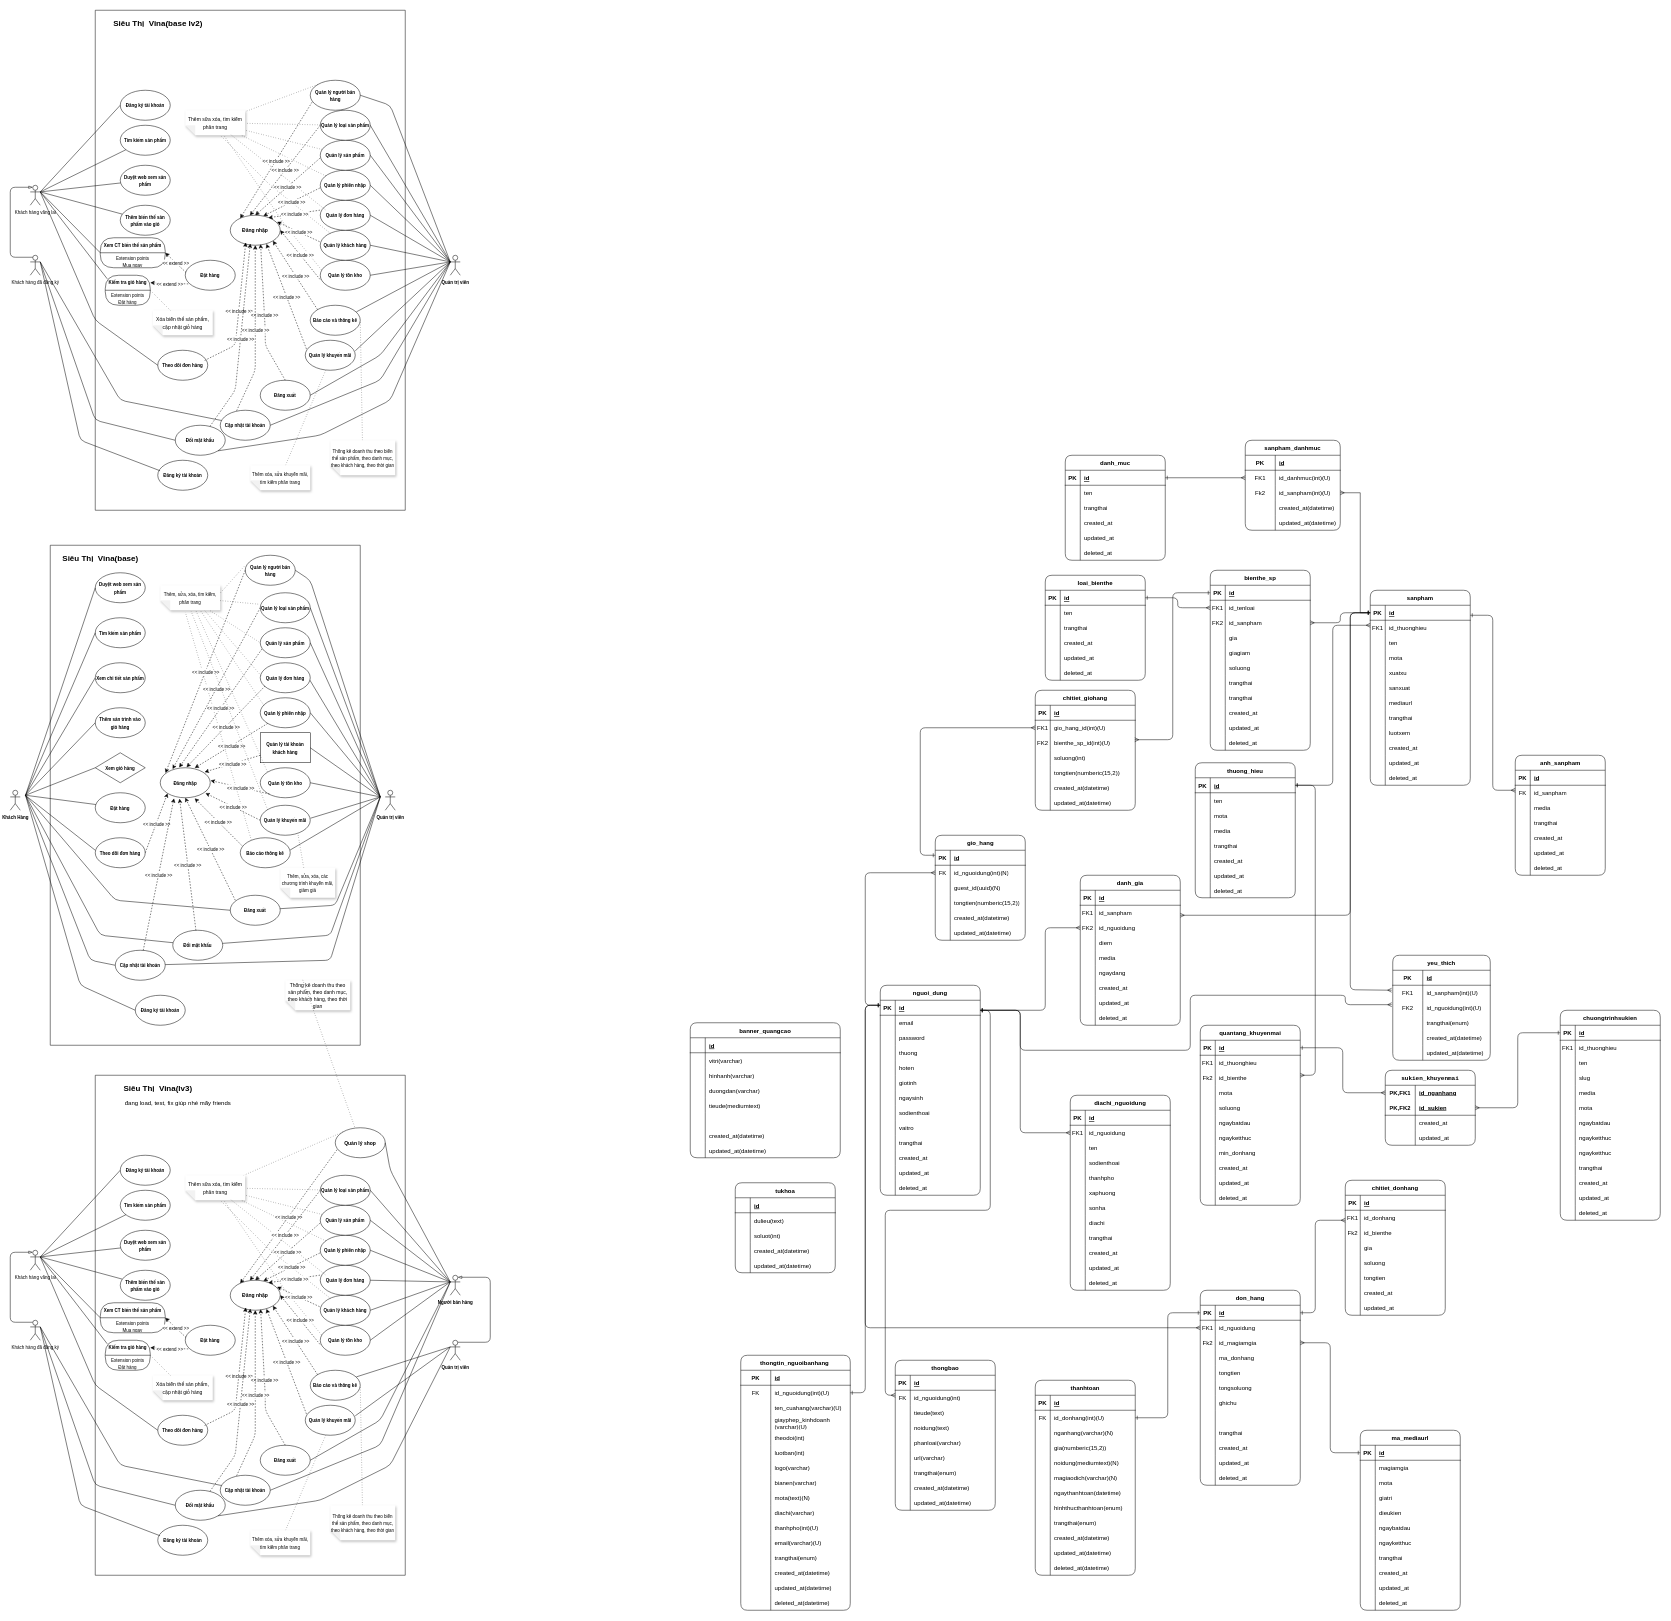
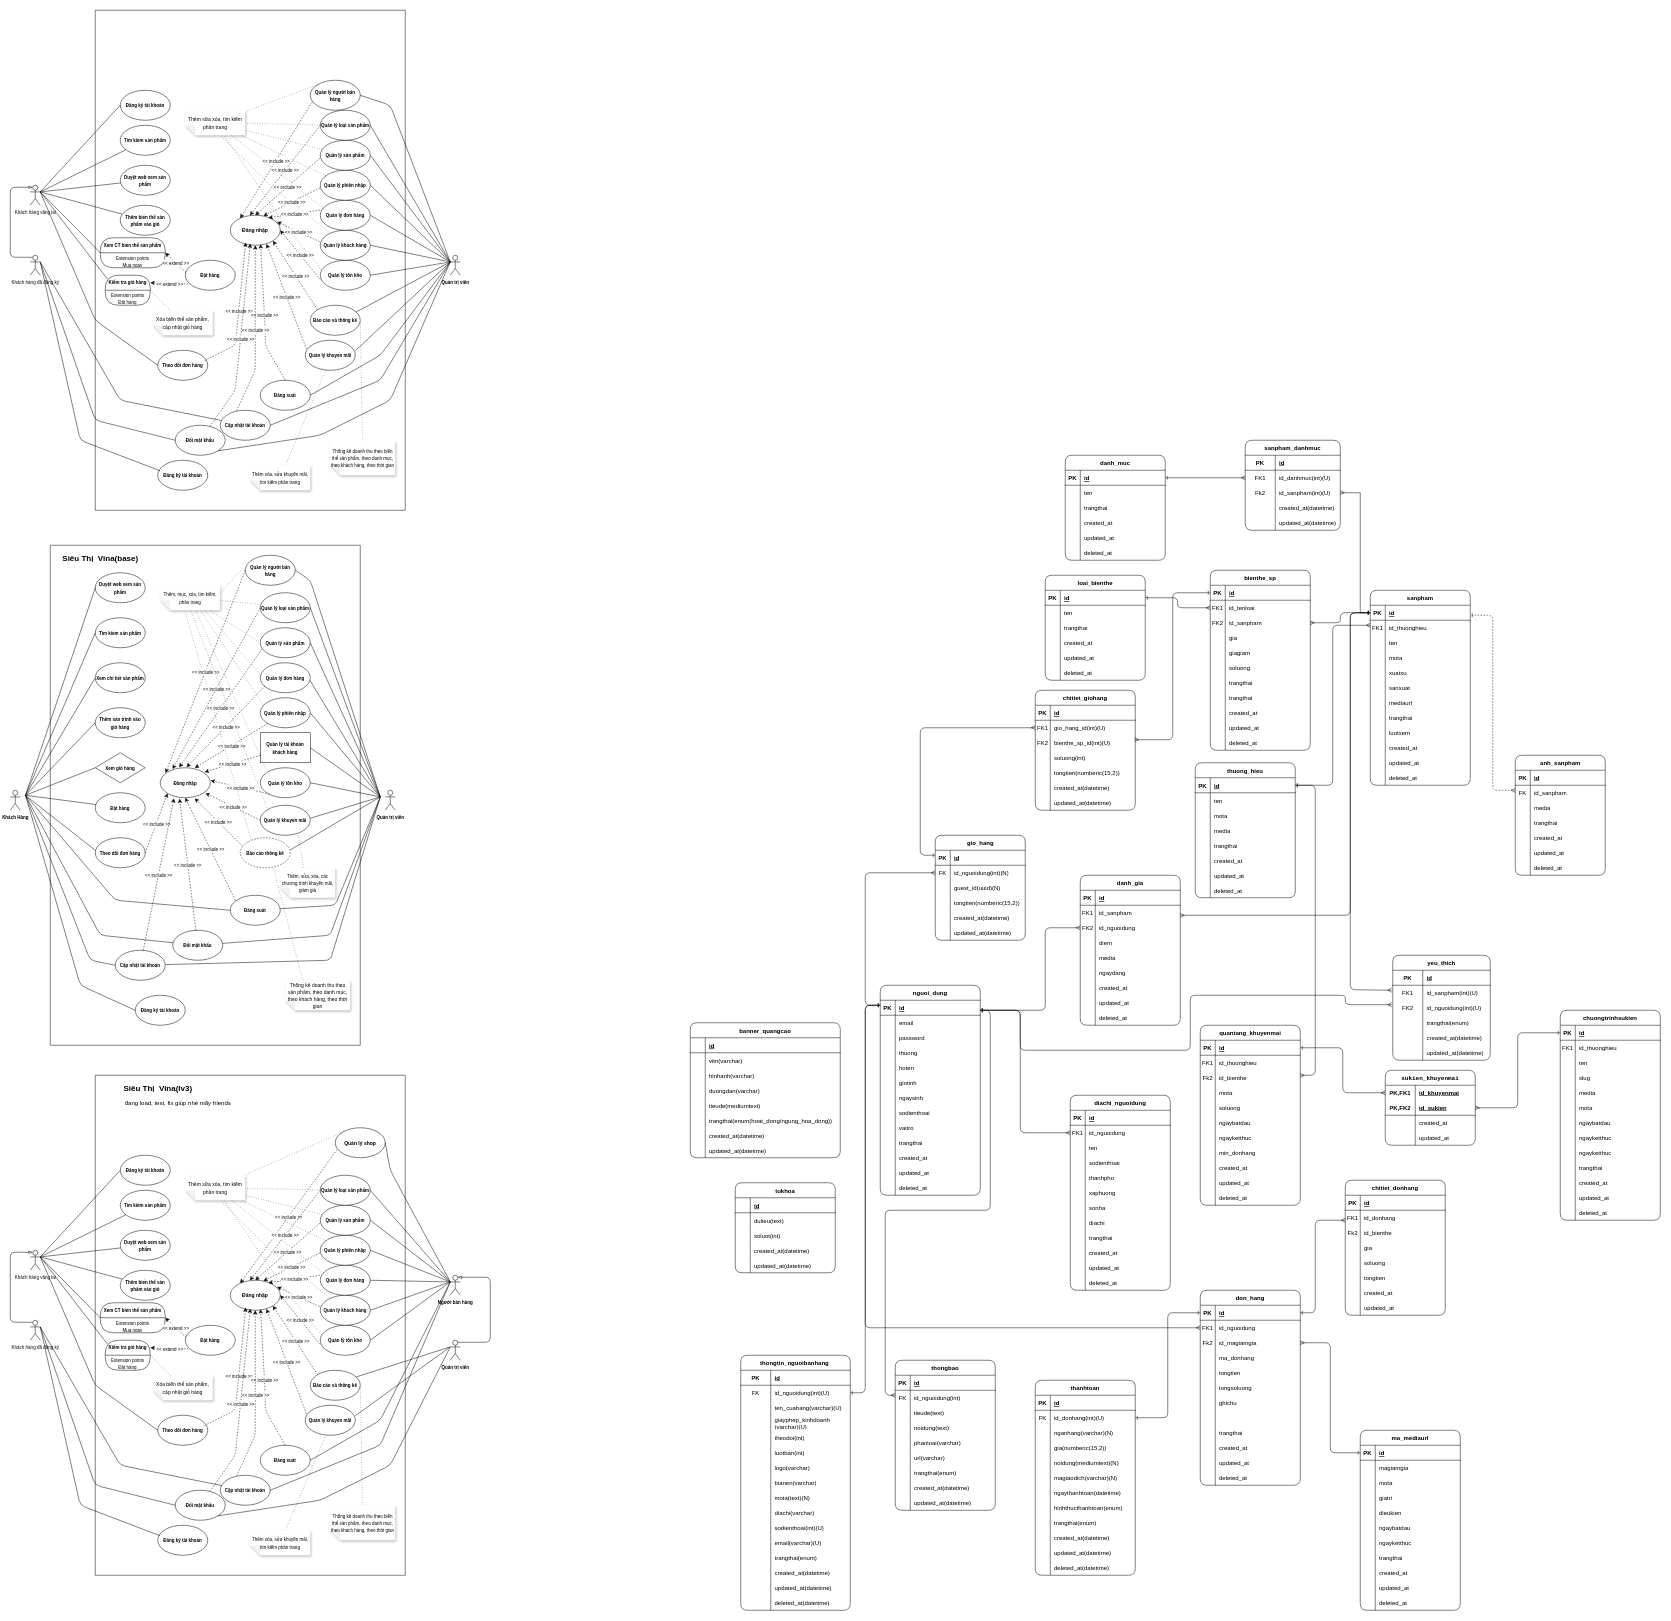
- <mxCell id="879" value="&lt;font style=&quot;font-size: 16px;&quot;&gt;&lt;b&gt;Siêu Thị&amp;nbsp; Vina(base lv2)&lt;/b&gt;&lt;/font&gt;" style="text;html=1;align=center;verticalAlign=middle;resizable=0;points=[];autosize=1;strokeColor=none;fillColor=none;rounded=1;" vertex="1" parent="878"><mxGeometry x="25" y="10" width="200" height="30" as="geometry" /></mxCell>
- <mxCell id="745" value="&lt;font style=&quot;font-size: 9px;&quot;&gt;Thêm, sửa, xóa, tìm kiếm,&lt;/font&gt;&lt;div&gt;&lt;font style=&quot;font-size: 9px;&quot;&gt;phân trang&lt;/font&gt;&lt;/div&gt;" style="shape=note;whiteSpace=wrap;html=1;backgroundOutline=1;fontColor=#000000;darkOpacity=0.05;fillColor=#FFFFFF;strokeColor=none;fillStyle=solid;direction=west;gradientDirection=north;gradientColor=#FFFFFF;shadow=1;size=20;pointerEvents=1;rounded=1;" vertex="1" parent="698"><mxGeometry x="220" y="80" width="120" height="50" as="geometry" /></mxCell>
+ <mxCell id="745" value="&lt;font style=&quot;font-size: 9px;&quot;&gt;Thêm, mục, xóa, tìm kiếm,&lt;/font&gt;&lt;div&gt;&lt;font style=&quot;font-size: 9px;&quot;&gt;phân trang&lt;/font&gt;&lt;/div&gt;" style="shape=note;whiteSpace=wrap;html=1;backgroundOutline=1;fontColor=#000000;darkOpacity=0.05;fillColor=#FFFFFF;strokeColor=none;fillStyle=solid;direction=west;gradientDirection=north;gradientColor=#FFFFFF;shadow=1;size=20;pointerEvents=1;rounded=1;" vertex="1" parent="698"><mxGeometry x="220" y="80" width="120" height="50" as="geometry" /></mxCell>
- <mxCell id="365" style="edgeStyle=orthogonalEdgeStyle;rounded=1;orthogonalLoop=1;jettySize=auto;html=1;startArrow=ERmany;startFill=0;endArrow=ERone;endFill=0;" edge="1" parent="1" source="366" target="63"><mxGeometry relative="1" as="geometry"><Array as="points"><mxPoint x="2985" y="1580" /><mxPoint x="2985" y="1230" /></Array></mxGeometry></mxCell>
+ <mxCell id="365" style="edgeStyle=orthogonalEdgeStyle;rounded=1;orthogonalLoop=1;jettySize=auto;html=1;startArrow=ERmany;startFill=0;endArrow=ERone;endFill=0;dashed=1;" edge="1" parent="1" source="366" target="63"><mxGeometry relative="1" as="geometry"><Array as="points"><mxPoint x="2985" y="1580" /><mxPoint x="2985" y="1230" /></Array></mxGeometry></mxCell>
- <mxCell id="728" value="&lt;font style=&quot;font-size: 9px;&quot;&gt;&lt;b&gt;Báo cáo thông kê&lt;/b&gt;&lt;/font&gt;" style="ellipse;whiteSpace=wrap;html=1;rounded=1;" vertex="1" parent="698"><mxGeometry x="380" y="585" width="100" height="60" as="geometry" /></mxCell>
+ <mxCell id="728" value="&lt;font style=&quot;font-size: 9px;&quot;&gt;&lt;b&gt;Báo cáo thông kê&lt;/b&gt;&lt;/font&gt;" style="ellipse;whiteSpace=wrap;html=1;rounded=1;dashed=1;" vertex="1" parent="698"><mxGeometry x="380" y="585" width="100" height="60" as="geometry" /></mxCell>
- <mxCell id="758" style="rounded=1;orthogonalLoop=1;jettySize=auto;html=1;dashed=1;dashPattern=1 4;endArrow=none;endFill=0;exitX=0.731;exitY=1.011;exitDx=0;exitDy=0;exitPerimeter=0;" edge="1" parent="698" source="753" target="908"><mxGeometry relative="1" as="geometry"><mxPoint x="792" y="1086" as="sourcePoint" /><mxPoint x="660" y="630" as="targetPoint" /></mxGeometry></mxCell>
+ <mxCell id="758" style="rounded=1;orthogonalLoop=1;jettySize=auto;html=1;dashed=1;dashPattern=1 4;endArrow=none;endFill=0;entryX=0.661;entryY=1.005;entryDx=0;entryDy=0;entryPerimeter=0;exitX=0.731;exitY=1.011;exitDx=0;exitDy=0;exitPerimeter=0;" edge="1" parent="698" source="753" target="728"><mxGeometry relative="1" as="geometry"><mxPoint x="792" y="1086" as="sourcePoint" /><mxPoint x="660" y="630" as="targetPoint" /></mxGeometry></mxCell>
- <mxCell id="270" value="id_nganhang" style="shape=partialRectangle;connectable=0;fillColor=none;top=0;left=0;bottom=0;right=0;align=left;spacingLeft=6;fontStyle=5;overflow=hidden;html=1;whiteSpace=wrap;rounded=1;" vertex="1" parent="268"><mxGeometry x="60" width="120" height="30" as="geometry"><mxRectangle width="120" height="30" as="alternateBounds" /></mxGeometry></mxCell>
+ <mxCell id="270" value="id_khuyenmai" style="shape=partialRectangle;connectable=0;fillColor=none;top=0;left=0;bottom=0;right=0;align=left;spacingLeft=6;fontStyle=5;overflow=hidden;html=1;whiteSpace=wrap;rounded=1;" vertex="1" parent="268"><mxGeometry x="60" width="120" height="30" as="geometry"><mxRectangle width="120" height="30" as="alternateBounds" /></mxGeometry></mxCell>
+ <mxCell id="690" value="trangthai(enum(hoat_dong/ngung_hoa_dong))" style="shape=partialRectangle;overflow=hidden;connectable=0;fillColor=none;top=0;left=0;bottom=0;right=0;align=left;spacingLeft=6;rounded=1;" vertex="1" parent="688"><mxGeometry x="30" width="270" height="30" as="geometry"><mxRectangle width="270" height="30" as="alternateBounds" /></mxGeometry></mxCell>
- <mxCell id="611" value="&lt;span style=&quot;text-wrap-mode: nowrap;&quot;&gt;thanhpho(int)(&lt;/span&gt;&lt;span style=&quot;text-align: center;&quot;&gt;U&lt;/span&gt;&lt;span style=&quot;text-wrap-mode: nowrap;&quot;&gt;)&lt;/span&gt;" style="shape=partialRectangle;connectable=0;fillColor=none;top=0;left=0;bottom=0;right=0;align=left;spacingLeft=6;overflow=hidden;html=1;whiteSpace=wrap;rounded=1;" vertex="1" parent="609"><mxGeometry x="60" width="159" height="30" as="geometry"><mxRectangle width="159" height="30" as="alternateBounds" /></mxGeometry></mxCell>
+ <mxCell id="611" value="&lt;span style=&quot;text-wrap-mode: nowrap;&quot;&gt;sodienthoai(int)(&lt;/span&gt;&lt;span style=&quot;text-align: center;&quot;&gt;U&lt;/span&gt;&lt;span style=&quot;text-wrap-mode: nowrap;&quot;&gt;)&lt;/span&gt;" style="shape=partialRectangle;connectable=0;fillColor=none;top=0;left=0;bottom=0;right=0;align=left;spacingLeft=6;overflow=hidden;html=1;whiteSpace=wrap;rounded=1;" vertex="1" parent="609"><mxGeometry x="60" width="159" height="30" as="geometry"><mxRectangle width="159" height="30" as="alternateBounds" /></mxGeometry></mxCell>
